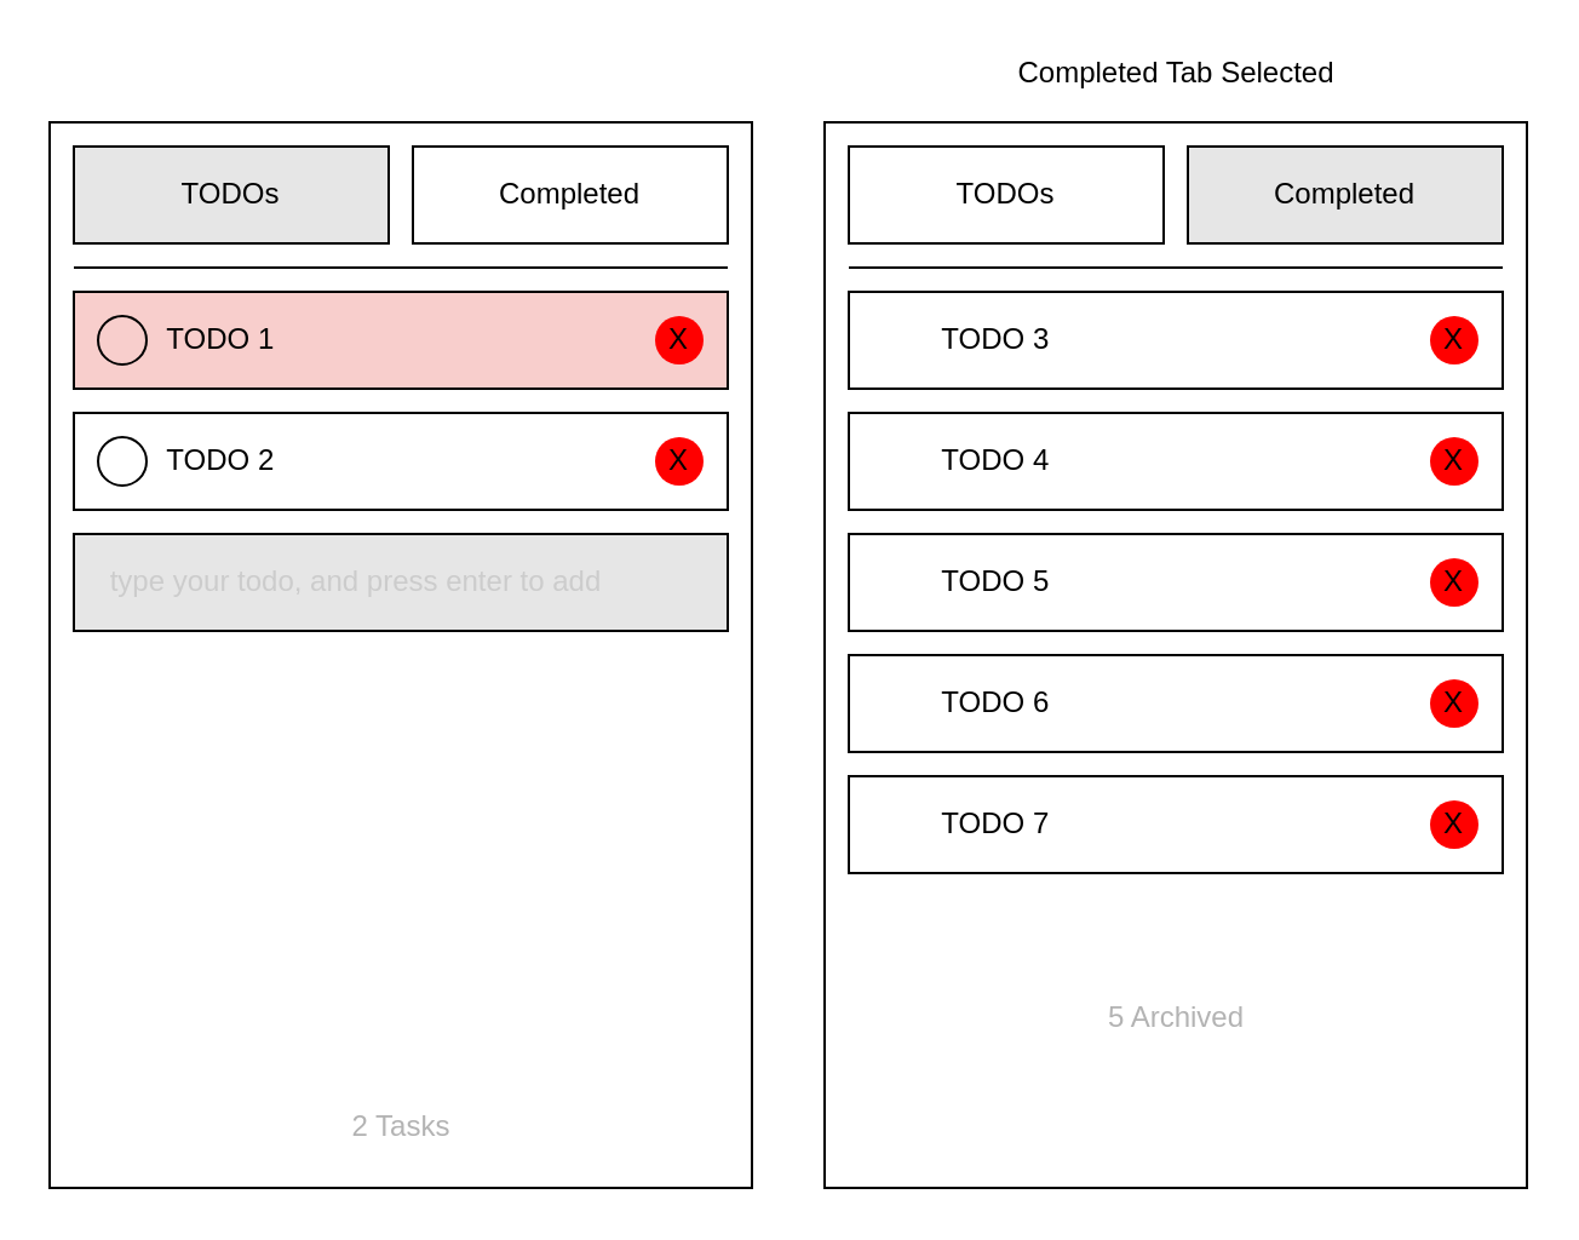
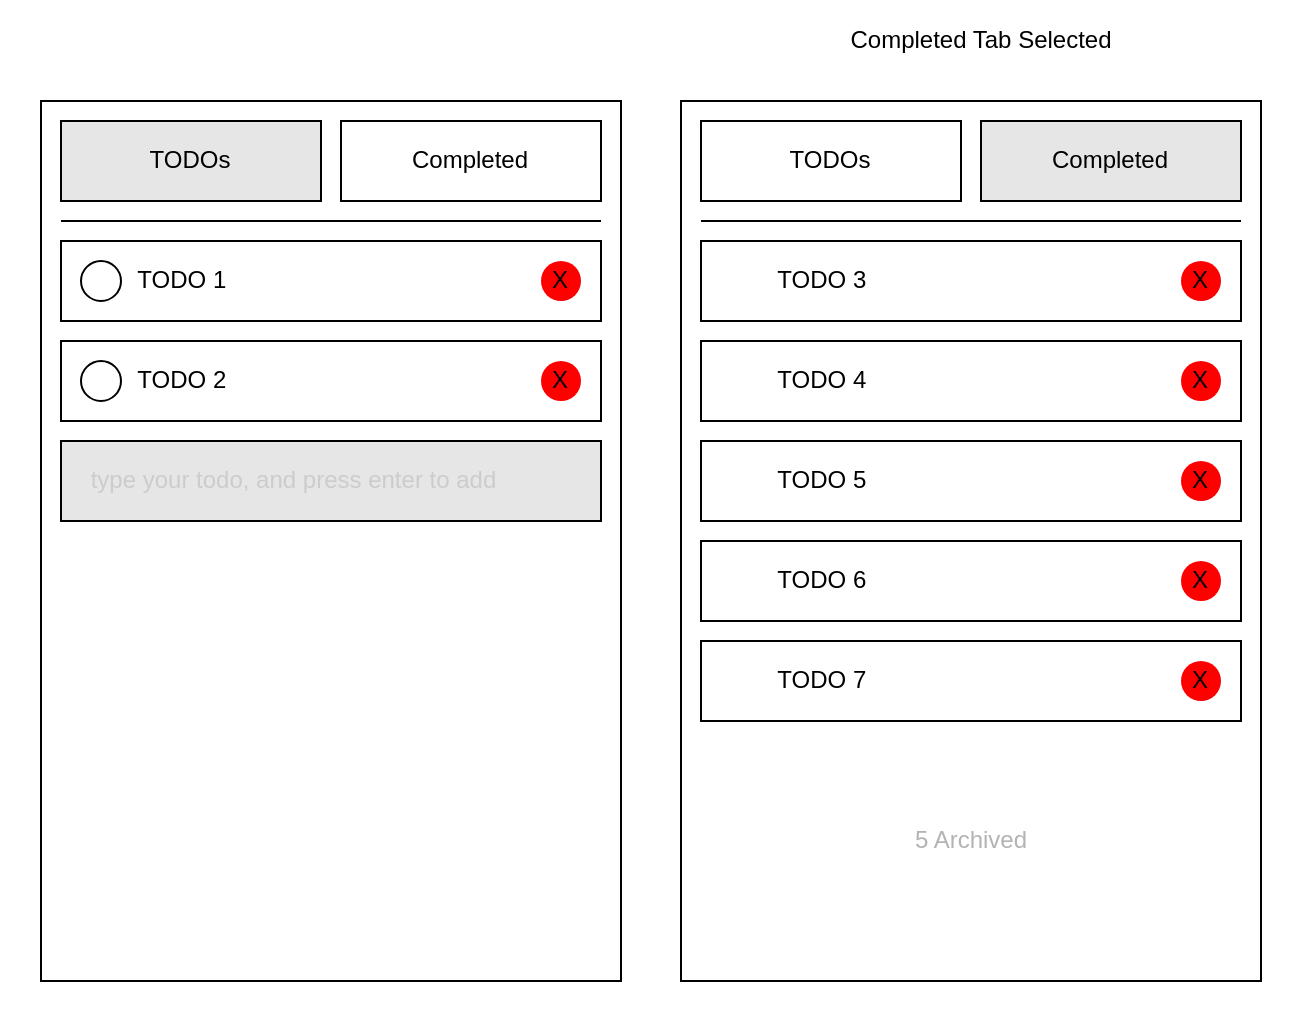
- <mxCell id="41" value="Completed Tab Selected" style="text;html=1;align=center;verticalAlign=middle;resizable=0;points=[];autosize=1;fontColor=#000000;" vertex="1" parent="1"><mxGeometry x="410" y="20" width="150" height="20" as="geometry" /></mxCell>
+ <mxCell id="41" value="Completed Tab Selected" style="text;html=1;align=center;verticalAlign=middle;resizable=0;points=[];autosize=1;fontColor=#000000;" vertex="1" parent="1"><mxGeometry x="415" y="10" width="150" height="20" as="geometry" /></mxCell>
- <mxCell id="8" value="&amp;nbsp; &amp;nbsp; &amp;nbsp; &amp;nbsp; &amp;nbsp; &amp;nbsp;TODO 1" style="rounded=0;whiteSpace=wrap;html=1;align=left;fillColor=#f8cecc;" vertex="1" parent="7"><mxGeometry width="270" height="40" as="geometry" /></mxCell>
+ <mxCell id="8" value="&amp;nbsp; &amp;nbsp; &amp;nbsp; &amp;nbsp; &amp;nbsp; &amp;nbsp;TODO 1" style="rounded=0;whiteSpace=wrap;html=1;align=left;" vertex="1" parent="7"><mxGeometry width="270" height="40" as="geometry" /></mxCell>
- <mxCell id="15" value="2 Tasks" style="text;html=1;align=center;verticalAlign=middle;resizable=0;points=[];autosize=1;fontColor=#B3B3B3;" vertex="1" parent="1"><mxGeometry x="135" y="455" width="60" height="20" as="geometry" /></mxCell>
